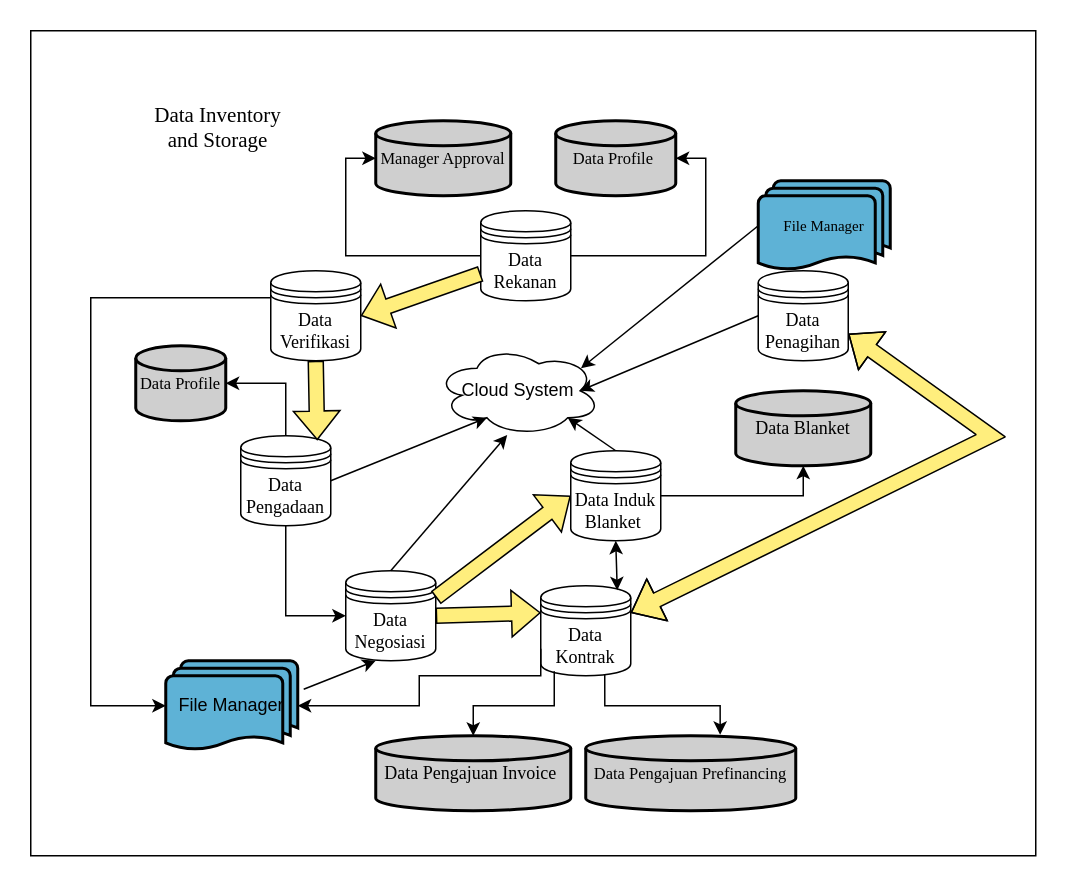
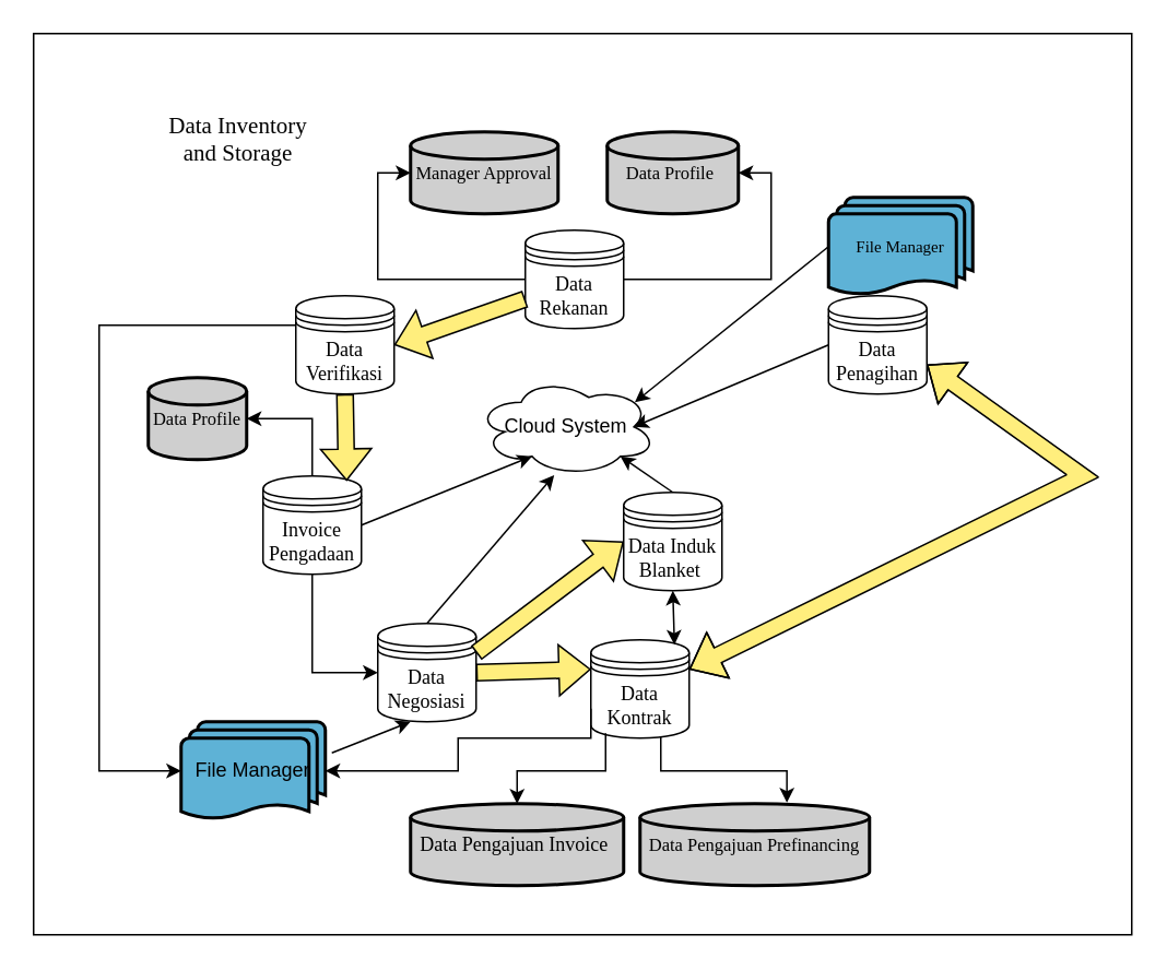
- <mxCell id="14" value="&lt;div style=&quot;&quot;&gt;&lt;span style=&quot;font-family: &amp;quot;Times New Roman&amp;quot;; background-color: initial;&quot;&gt;Data Blanket&lt;/span&gt;&lt;/div&gt;" style="strokeWidth=2;html=1;shape=mxgraph.flowchart.database;whiteSpace=wrap;align=center;fillColor=#CFCFCF;" vertex="1" parent="1"><mxGeometry x="490" y="260" width="90" height="50" as="geometry" /></mxCell>
- <mxCell id="6" value="&lt;font face=&quot;Times New Roman&quot;&gt;Data Pengadaan&lt;/font&gt;" style="shape=datastore;whiteSpace=wrap;html=1;" vertex="1" parent="1"><mxGeometry x="160" y="290" width="60" height="60" as="geometry" /></mxCell>
+ <mxCell id="6" value="&lt;font face=&quot;Times New Roman&quot;&gt;Invoice Pengadaan&lt;/font&gt;" style="shape=datastore;whiteSpace=wrap;html=1;" vertex="1" parent="1"><mxGeometry x="160" y="290" width="60" height="60" as="geometry" /></mxCell>
- <mxCell id="19" style="edgeStyle=orthogonalEdgeStyle;rounded=0;orthogonalLoop=1;jettySize=auto;html=1;exitX=1;exitY=0.5;exitDx=0;exitDy=0;entryX=0.5;entryY=1;entryDx=0;entryDy=0;entryPerimeter=0;" edge="1" parent="1" source="9" target="14"><mxGeometry relative="1" as="geometry" /></mxCell>
